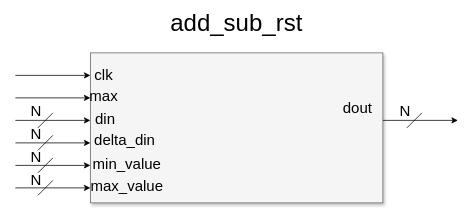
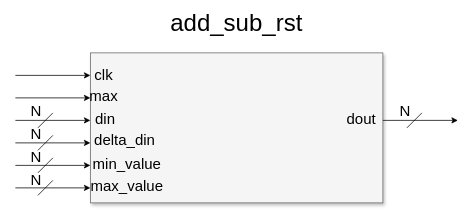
- <mxCell id="12" value="dout" style="text;html=1;strokeColor=none;fillColor=none;align=left;verticalAlign=middle;whiteSpace=wrap;rounded=0;fontSize=20;labelPosition=right;verticalLabelPosition=middle;" parent="1" vertex="1"><mxGeometry x="415" y="132" width="40" height="20" as="geometry" /></mxCell>
+ <mxCell id="12" value="dout" style="text;html=1;strokeColor=none;fillColor=none;align=left;verticalAlign=middle;whiteSpace=wrap;rounded=0;fontSize=20;labelPosition=right;verticalLabelPosition=middle;" parent="1" vertex="1"><mxGeometry x="420" y="147" width="40" height="20" as="geometry" /></mxCell>
